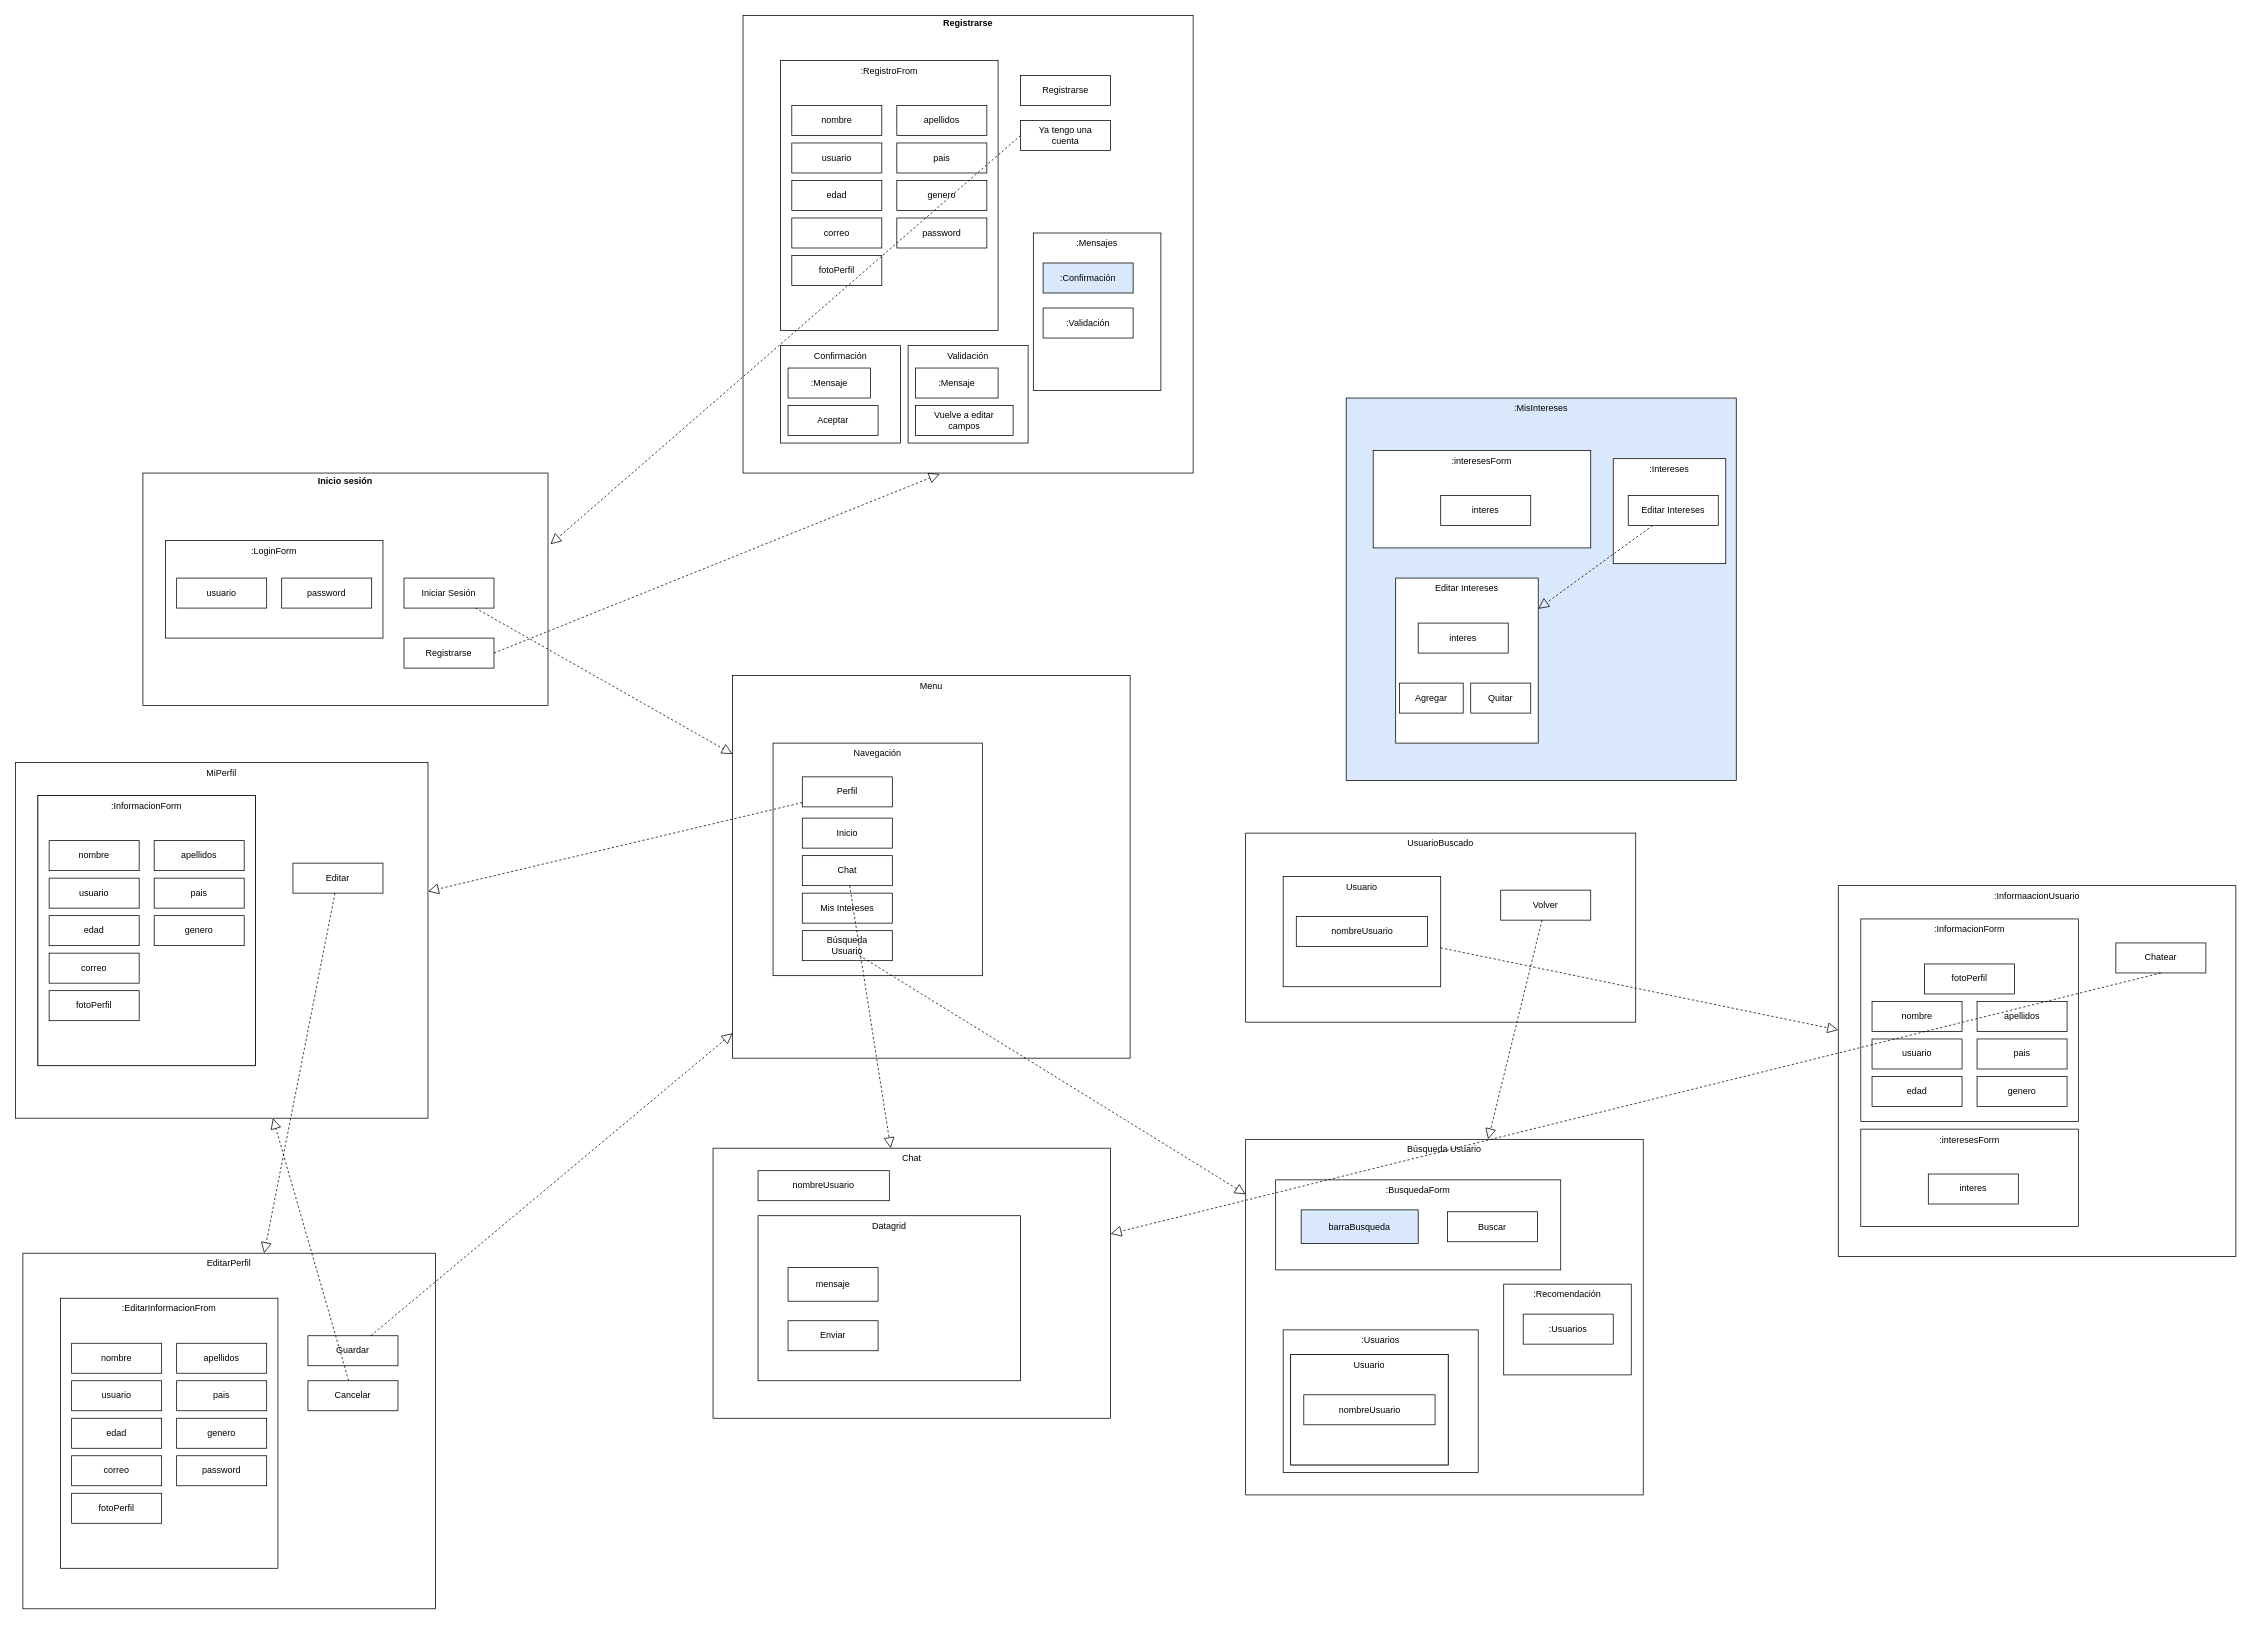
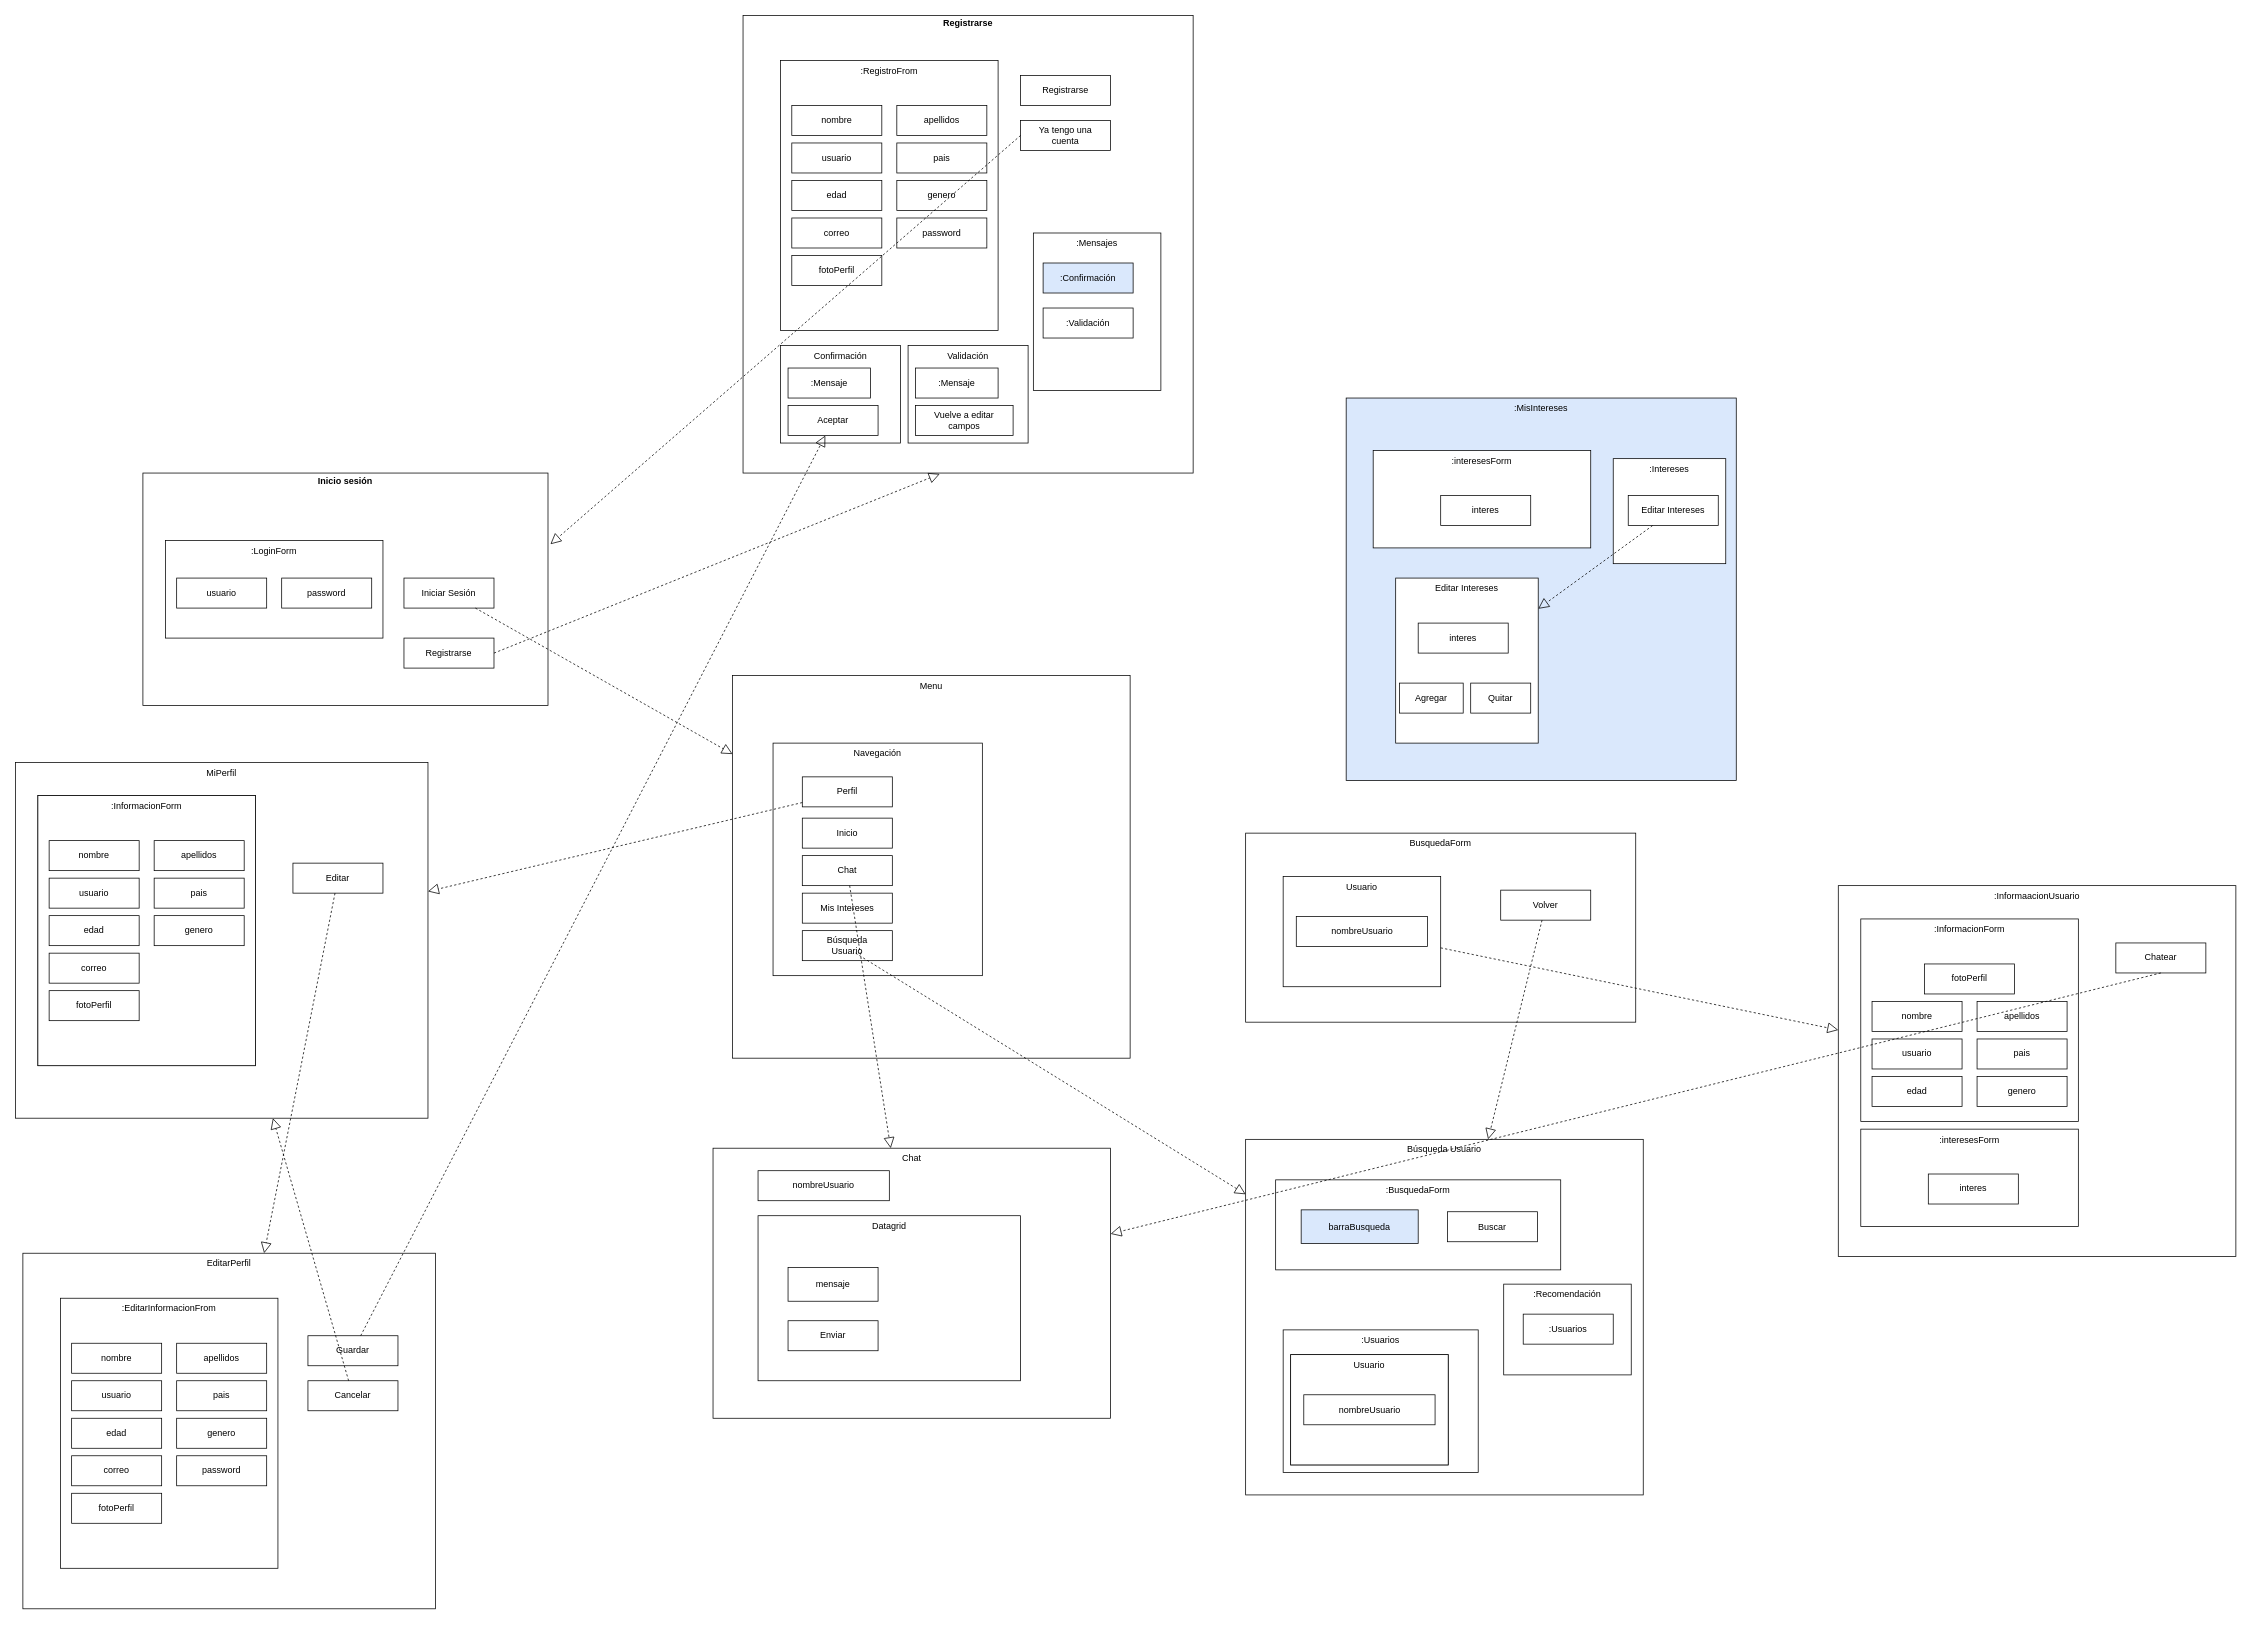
- <mxCell id="184" value="UsuarioBuscado" style="rounded=0;whiteSpace=wrap;html=1;align=center;verticalAlign=top;" parent="1" vertex="1"><mxGeometry x="1660" y="1110" width="520" height="252" as="geometry" /></mxCell>
+ <mxCell id="184" value="BusquedaForm" style="rounded=0;whiteSpace=wrap;html=1;align=center;verticalAlign=top;" parent="1" vertex="1"><mxGeometry x="1660" y="1110" width="520" height="252" as="geometry" /></mxCell>
- <mxCell id="147" value="" style="endArrow=block;dashed=1;endFill=0;endSize=12;html=1;" parent="1" source="140" target="94" edge="1"><mxGeometry width="160" relative="1" as="geometry"><mxPoint x="804.435" y="1670" as="sourcePoint" /><mxPoint x="709.998" y="2150" as="targetPoint" /></mxGeometry></mxCell>
+ <mxCell id="147" value="" style="endArrow=block;dashed=1;endFill=0;endSize=12;html=1;" parent="1" source="140" target="76" edge="1"><mxGeometry width="160" relative="1" as="geometry"><mxPoint x="804.435" y="1670" as="sourcePoint" /><mxPoint x="709.998" y="2150" as="targetPoint" /></mxGeometry></mxCell>
